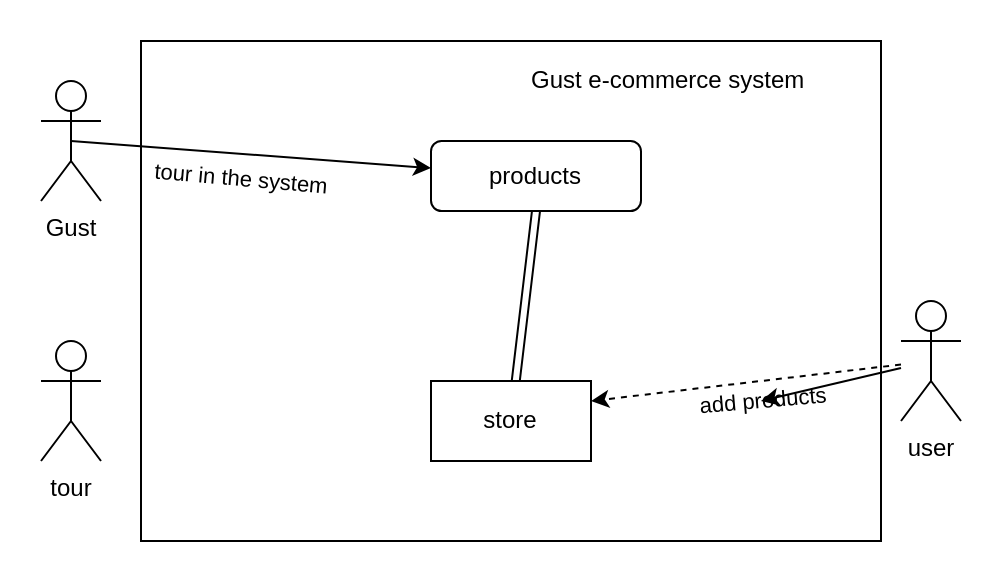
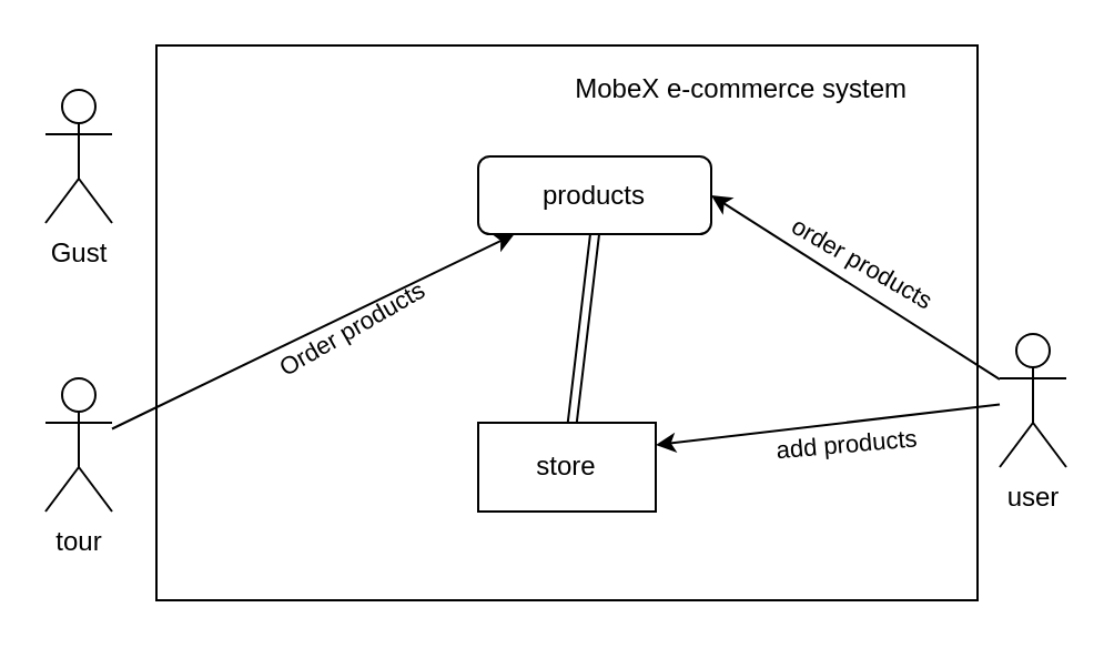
- <mxCell id="18" value="&lt;font&gt;Gust e-commerce system&amp;nbsp;&lt;/font&gt;" style="text;html=1;align=center;verticalAlign=middle;resizable=0;points=[];autosize=1;fontColor=#000000;" parent="1" vertex="1"><mxGeometry x="250" y="30" width="170" height="20" as="geometry" /></mxCell>
+ <mxCell id="18" value="&lt;font&gt;MobeX e-commerce system&amp;nbsp;&lt;/font&gt;" style="text;html=1;align=center;verticalAlign=middle;resizable=0;points=[];autosize=1;fontColor=#000000;" parent="1" vertex="1"><mxGeometry x="250" y="30" width="170" height="20" as="geometry" /></mxCell>
- <mxCell id="2" style="rounded=1;sketch=0;orthogonalLoop=1;jettySize=auto;html=1;exitX=0.5;exitY=0.5;exitDx=0;exitDy=0;exitPerimeter=0;fontColor=#000000;strokeColor=#000000;" parent="1" source="4" target="14" edge="1"><mxGeometry relative="1" as="geometry" /></mxCell>
- <mxCell id="3" value="&lt;span style=&quot;&quot;&gt;tour in the system&lt;/span&gt;" style="edgeLabel;html=1;align=center;verticalAlign=middle;resizable=0;points=[];fontColor=#000000;labelBackgroundColor=none;rotation=5;" parent="2" vertex="1" connectable="0"><mxGeometry x="-0.146" relative="1" as="geometry"><mxPoint x="8.17" y="13.02" as="offset" /></mxGeometry></mxCell>
+ <mxCell id="10" style="edgeStyle=none;rounded=1;sketch=0;orthogonalLoop=1;jettySize=auto;html=1;fontColor=#000000;strokeColor=#000000;" parent="1" source="13" target="14" edge="1"><mxGeometry relative="1" as="geometry" /></mxCell>
+ <mxCell id="11" value="Order products" style="edgeLabel;html=1;align=center;verticalAlign=middle;resizable=0;points=[];labelBackgroundColor=none;fontColor=#000000;rotation=-30;" parent="10" vertex="1" connectable="0"><mxGeometry x="-0.131" y="-1" relative="1" as="geometry"><mxPoint x="28" y="-7.62" as="offset" /></mxGeometry></mxCell>
+ <mxCell id="12" value="&lt;span style=&quot;&quot;&gt;order products&lt;/span&gt;" style="edgeLabel;html=1;align=center;verticalAlign=middle;resizable=0;points=[];fontColor=#000000;labelBackgroundColor=none;rotation=30;" parent="10" vertex="1" connectable="0"><mxGeometry x="-0.131" y="-1" relative="1" as="geometry"><mxPoint x="258" y="-37.62" as="offset" /></mxGeometry></mxCell>
- <mxCell id="6" style="edgeStyle=none;rounded=1;sketch=0;orthogonalLoop=1;jettySize=auto;html=1;entryX=1;entryY=0.25;entryDx=0;entryDy=0;fontColor=#000000;strokeColor=#000000;dashed=1;" parent="1" source="9" target="16" edge="1"><mxGeometry relative="1" as="geometry" /></mxCell>
+ <mxCell id="6" style="edgeStyle=none;rounded=1;sketch=0;orthogonalLoop=1;jettySize=auto;html=1;entryX=1;entryY=0.25;entryDx=0;entryDy=0;fontColor=#000000;strokeColor=#000000;" parent="1" source="9" target="16" edge="1"><mxGeometry relative="1" as="geometry" /></mxCell>
- <mxCell id="5" style="rounded=1;sketch=0;orthogonalLoop=1;jettySize=auto;html=1;fontColor=#000000;strokeColor=#000000;" parent="1" source="9" target="17" edge="1"><mxGeometry relative="1" as="geometry" /></mxCell>
+ <mxCell id="5" style="rounded=1;sketch=0;orthogonalLoop=1;jettySize=auto;html=1;entryX=1;entryY=0.5;entryDx=0;entryDy=0;fontColor=#000000;strokeColor=#000000;" parent="1" source="9" target="14" edge="1"><mxGeometry relative="1" as="geometry" /></mxCell>
